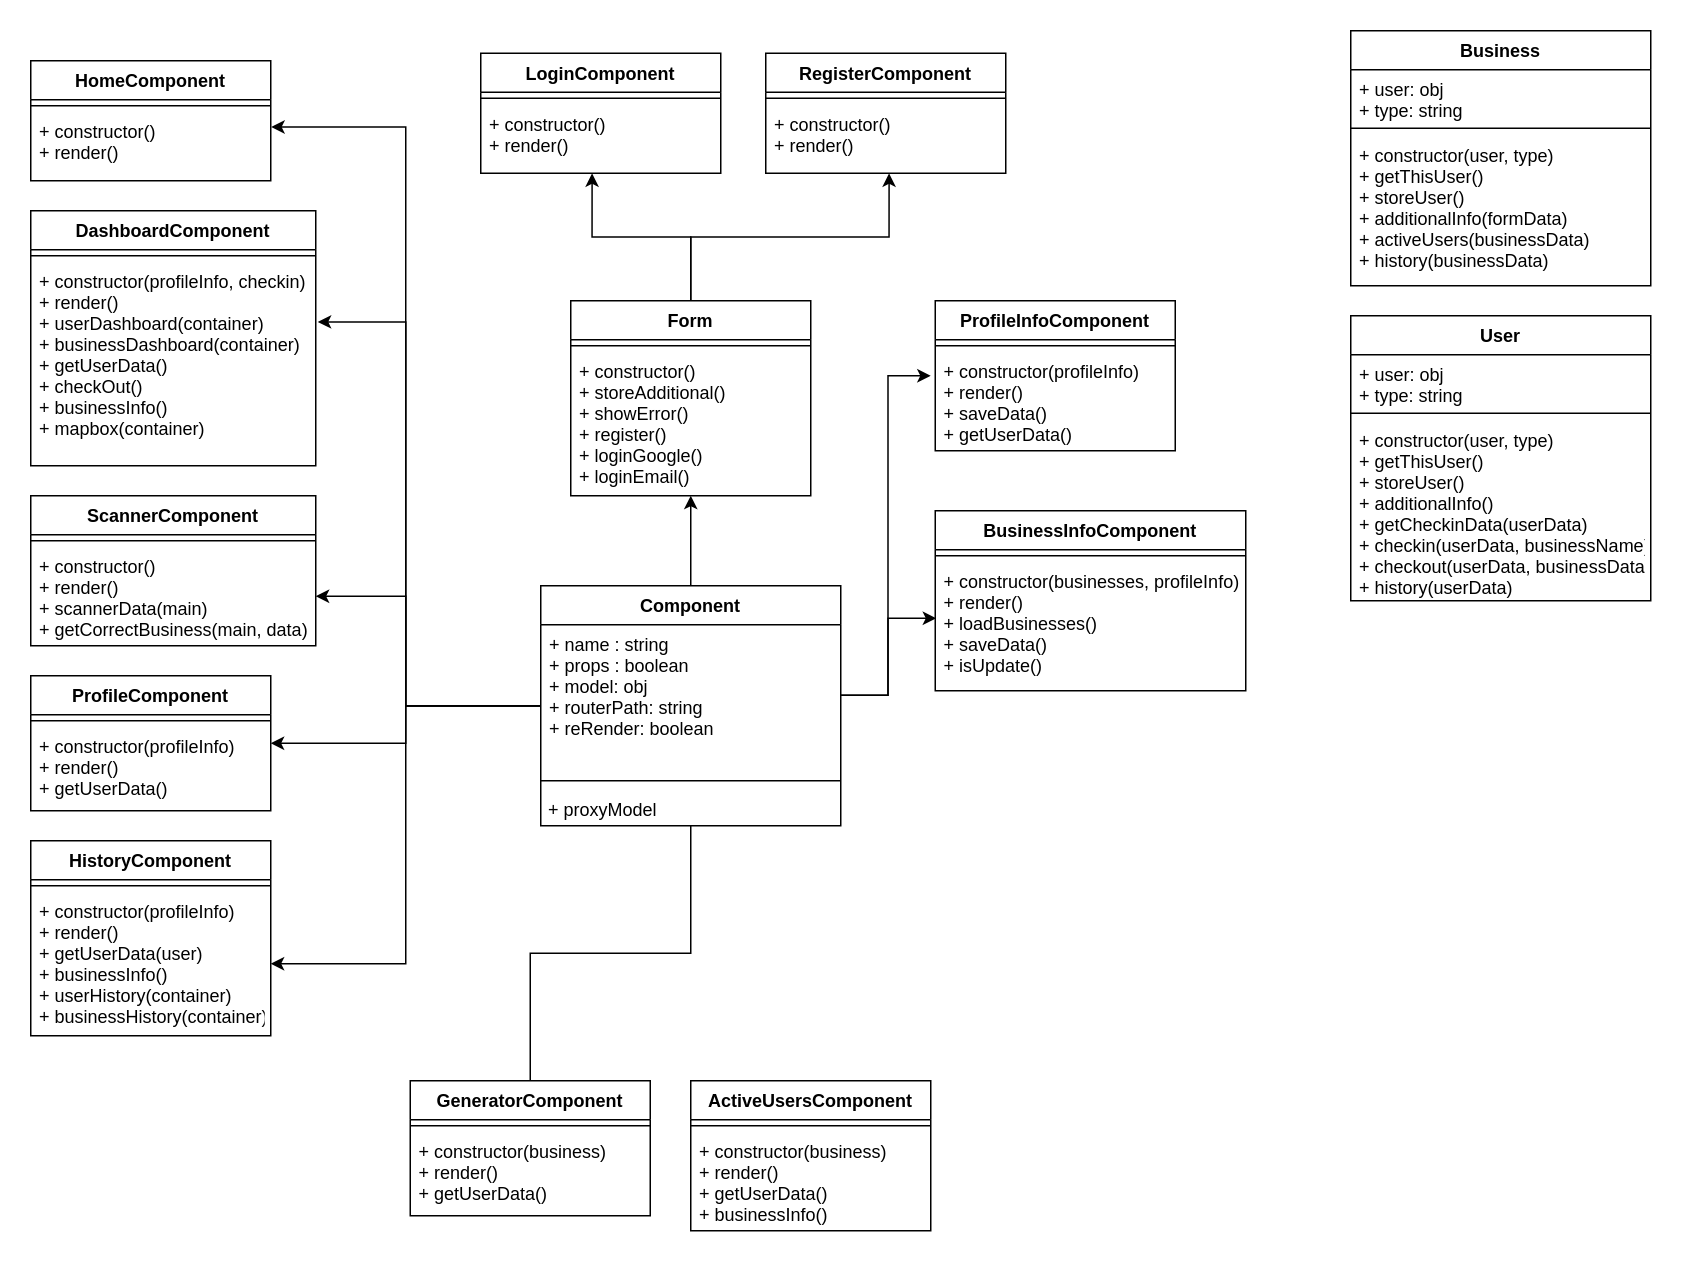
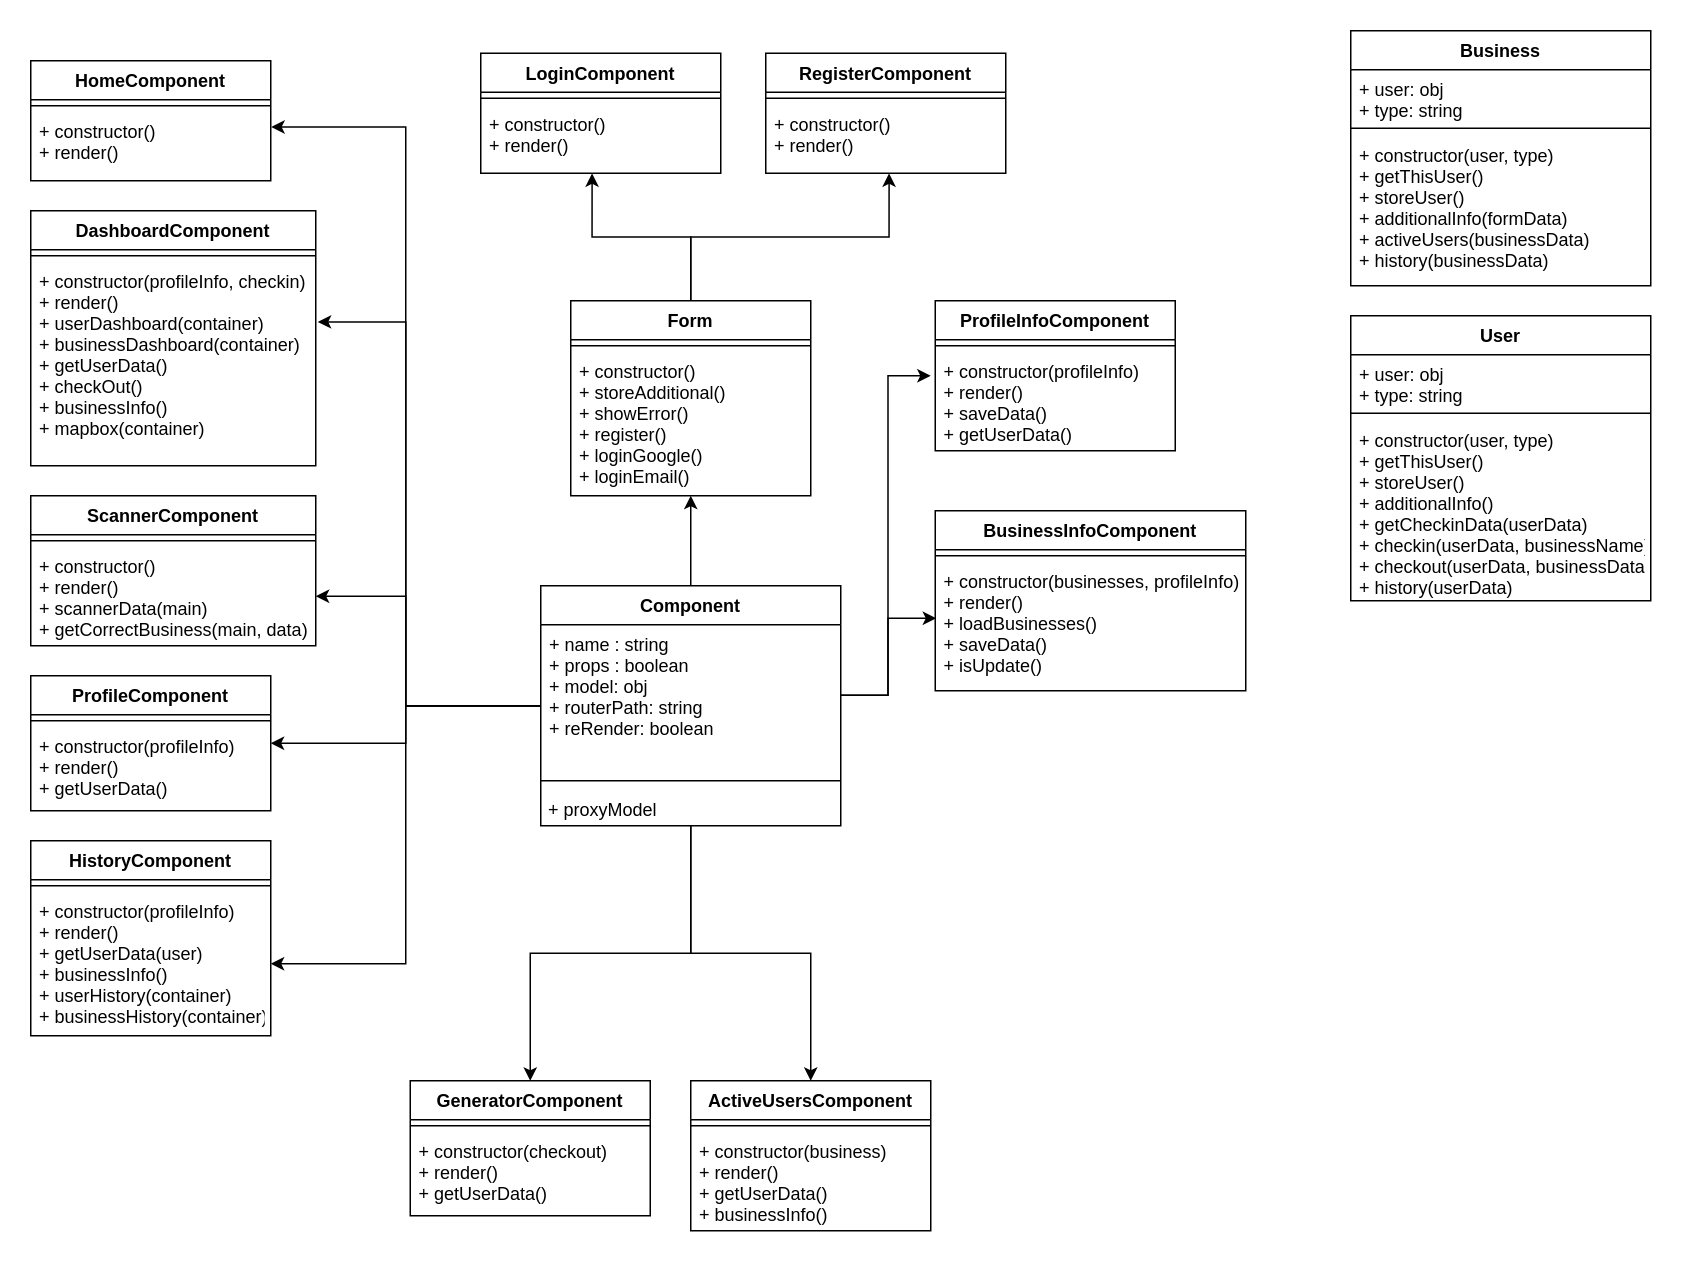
+ <mxCell id="5" style="edgeStyle=orthogonalEdgeStyle;rounded=0;orthogonalLoop=1;jettySize=auto;html=1;" parent="1" source="6" target="53" edge="1"><mxGeometry relative="1" as="geometry" /></mxCell>
- <mxCell id="4" style="edgeStyle=orthogonalEdgeStyle;rounded=0;orthogonalLoop=1;jettySize=auto;html=1;endArrow=none;" parent="1" source="6" target="50" edge="1"><mxGeometry relative="1" as="geometry" /></mxCell>
+ <mxCell id="4" style="edgeStyle=orthogonalEdgeStyle;rounded=0;orthogonalLoop=1;jettySize=auto;html=1;" parent="1" source="6" target="50" edge="1"><mxGeometry relative="1" as="geometry" /></mxCell>
- <mxCell id="52" value="+ constructor(business)&#10;+ render()&#10;+ getUserData()" style="text;strokeColor=none;fillColor=none;align=left;verticalAlign=top;spacingLeft=4;spacingRight=4;overflow=hidden;rotatable=0;points=[[0,0.5],[1,0.5]];portConstraint=eastwest;" parent="50" vertex="1"><mxGeometry y="34" width="160" height="56" as="geometry" /></mxCell>
+ <mxCell id="52" value="+ constructor(checkout)&#10;+ render()&#10;+ getUserData()" style="text;strokeColor=none;fillColor=none;align=left;verticalAlign=top;spacingLeft=4;spacingRight=4;overflow=hidden;rotatable=0;points=[[0,0.5],[1,0.5]];portConstraint=eastwest;" parent="50" vertex="1"><mxGeometry y="34" width="160" height="56" as="geometry" /></mxCell>
